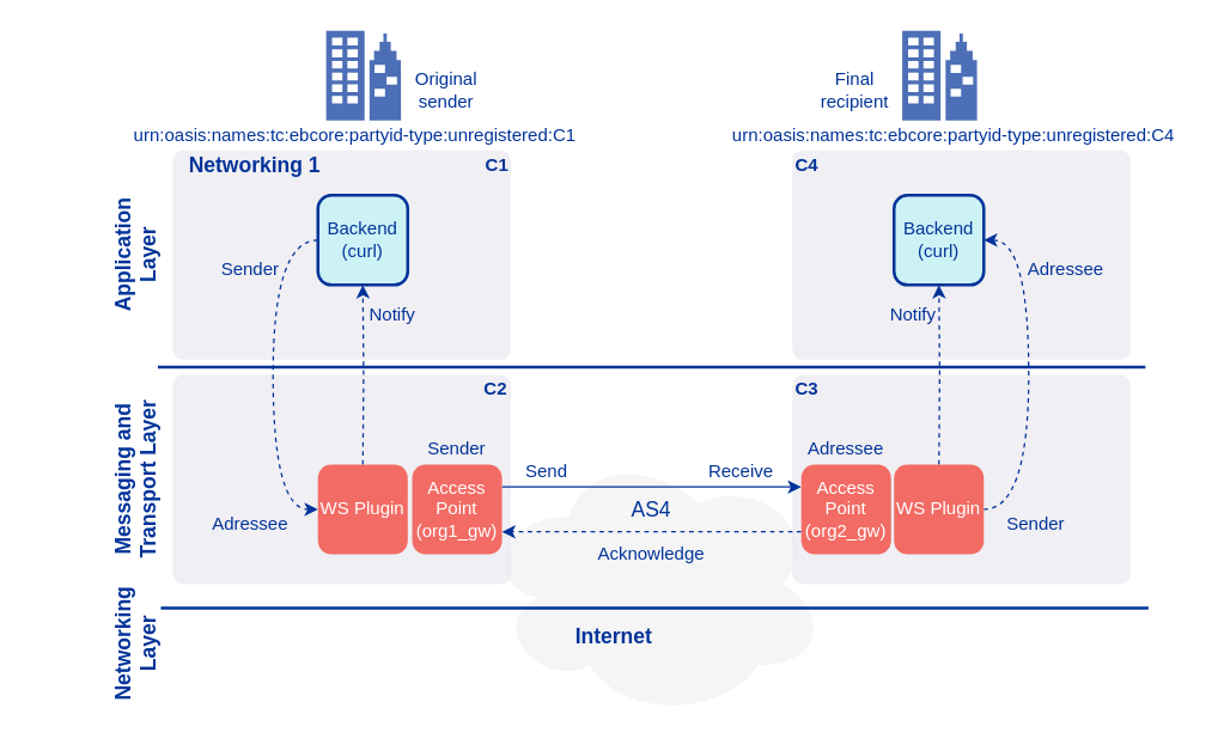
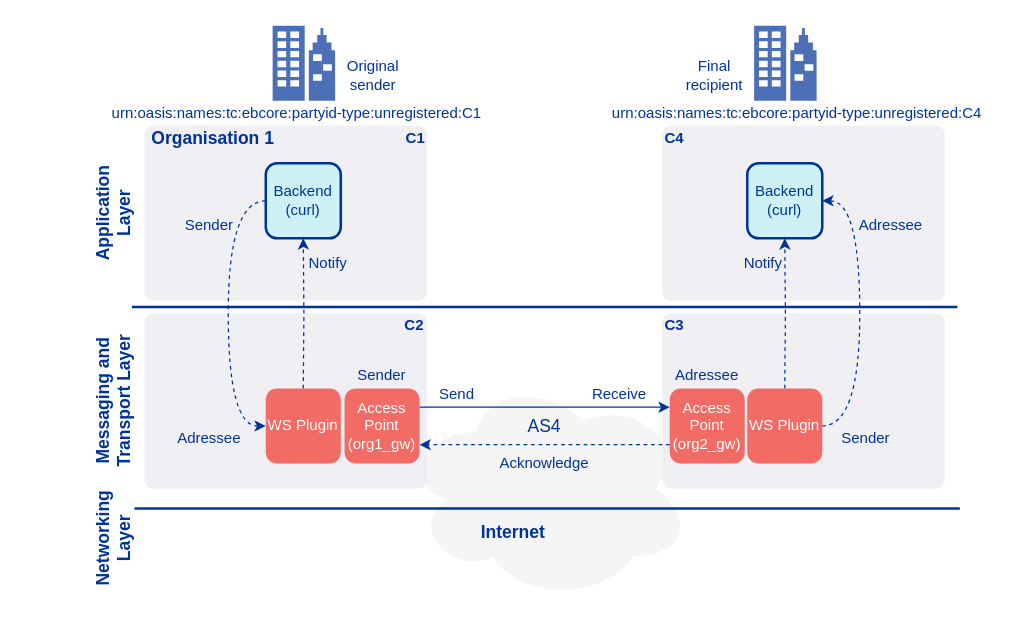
- <mxCell id="32" value="Networking 1" style="text;html=1;strokeColor=none;fillColor=none;align=center;verticalAlign=middle;whiteSpace=wrap;rounded=0;fontColor=#003399;fontStyle=1;fontSize=14;" vertex="1" parent="1"><mxGeometry y="100" width="110" height="20" as="geometry" x="115" /></mxCell>
+ <mxCell id="32" value="Organisation 1" style="text;html=1;strokeColor=none;fillColor=none;align=center;verticalAlign=middle;whiteSpace=wrap;rounded=0;fontColor=#003399;fontStyle=1;fontSize=14;" vertex="1" parent="1"><mxGeometry y="100" width="110" height="20" as="geometry" x="115" /></mxCell>
